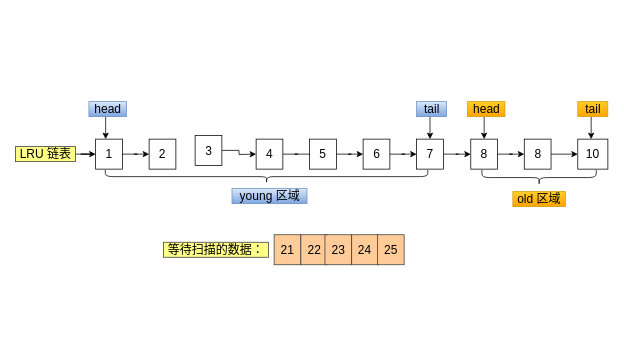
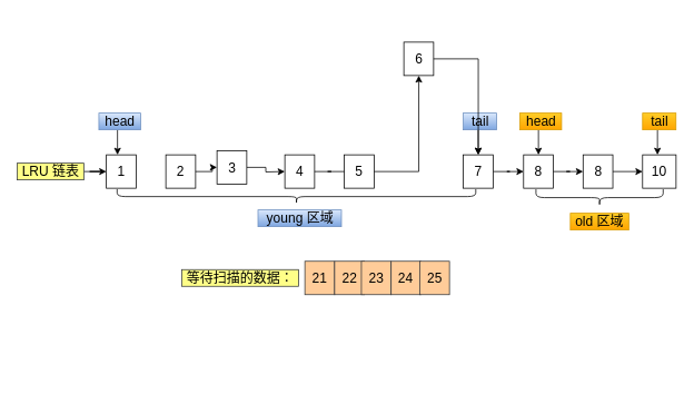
- <mxCell id="6" style="edgeStyle=orthogonalEdgeStyle;rounded=0;orthogonalLoop=1;jettySize=auto;html=1;entryX=0;entryY=0.5;entryDx=0;entryDy=0;fontSize=16;" edge="1" parent="1" source="2" target="5"><mxGeometry relative="1" as="geometry" /></mxCell>
+ <mxCell id="12" style="edgeStyle=orthogonalEdgeStyle;rounded=0;orthogonalLoop=1;jettySize=auto;html=1;entryX=0;entryY=0.5;entryDx=0;entryDy=0;fontSize=16;" edge="1" parent="1" source="5" target="11"><mxGeometry relative="1" as="geometry" /></mxCell>
- <mxCell id="30" value="6" style="rounded=0;whiteSpace=wrap;html=1;fontSize=16;" vertex="1" parent="1"><mxGeometry x="483.657" y="185" width="35.666" height="40" as="geometry" /></mxCell>
+ <mxCell id="30" value="6" style="rounded=0;whiteSpace=wrap;html=1;fontSize=16;" vertex="1" parent="1"><mxGeometry x="483.657" y="50" width="35.666" height="40" as="geometry" /></mxCell>
